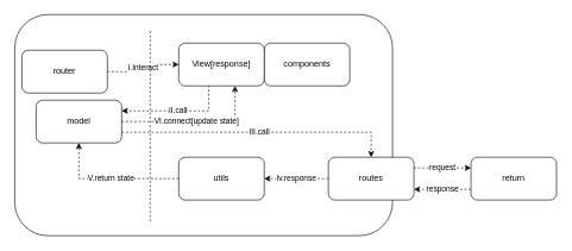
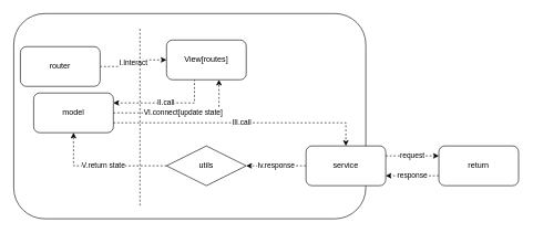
- <mxCell id="15" value="View[response]" style="rounded=1;whiteSpace=wrap;html=1;" parent="1" vertex="1"><mxGeometry x="250" y="60" width="120" height="60" as="geometry" /></mxCell>
+ <mxCell id="15" value="View[routes]" style="rounded=1;whiteSpace=wrap;html=1;" parent="1" vertex="1"><mxGeometry x="250" y="60" width="120" height="60" as="geometry" /></mxCell>
- <mxCell id="13" value="components" style="rounded=1;whiteSpace=wrap;html=1;" parent="1" vertex="1"><mxGeometry x="370" y="60" width="120" height="60" as="geometry" /></mxCell>
- <mxCell id="12" value="utils" style="rounded=1;whiteSpace=wrap;html=1;" parent="1" vertex="1"><mxGeometry x="250" y="220" width="120" height="60" as="geometry" /></mxCell>
+ <mxCell id="12" value="utils" style="rhombus;whiteSpace=wrap;html=1;" parent="1" vertex="1"><mxGeometry x="250" y="220" width="120" height="60" as="geometry" /></mxCell>
- <mxCell id="3" value="routes" style="rounded=1;whiteSpace=wrap;html=1;" parent="1" vertex="1"><mxGeometry x="460" y="220" width="120" height="60" as="geometry" /></mxCell>
+ <mxCell id="3" value="service" style="rounded=1;whiteSpace=wrap;html=1;" parent="1" vertex="1"><mxGeometry x="460" y="220" width="120" height="60" as="geometry" /></mxCell>
